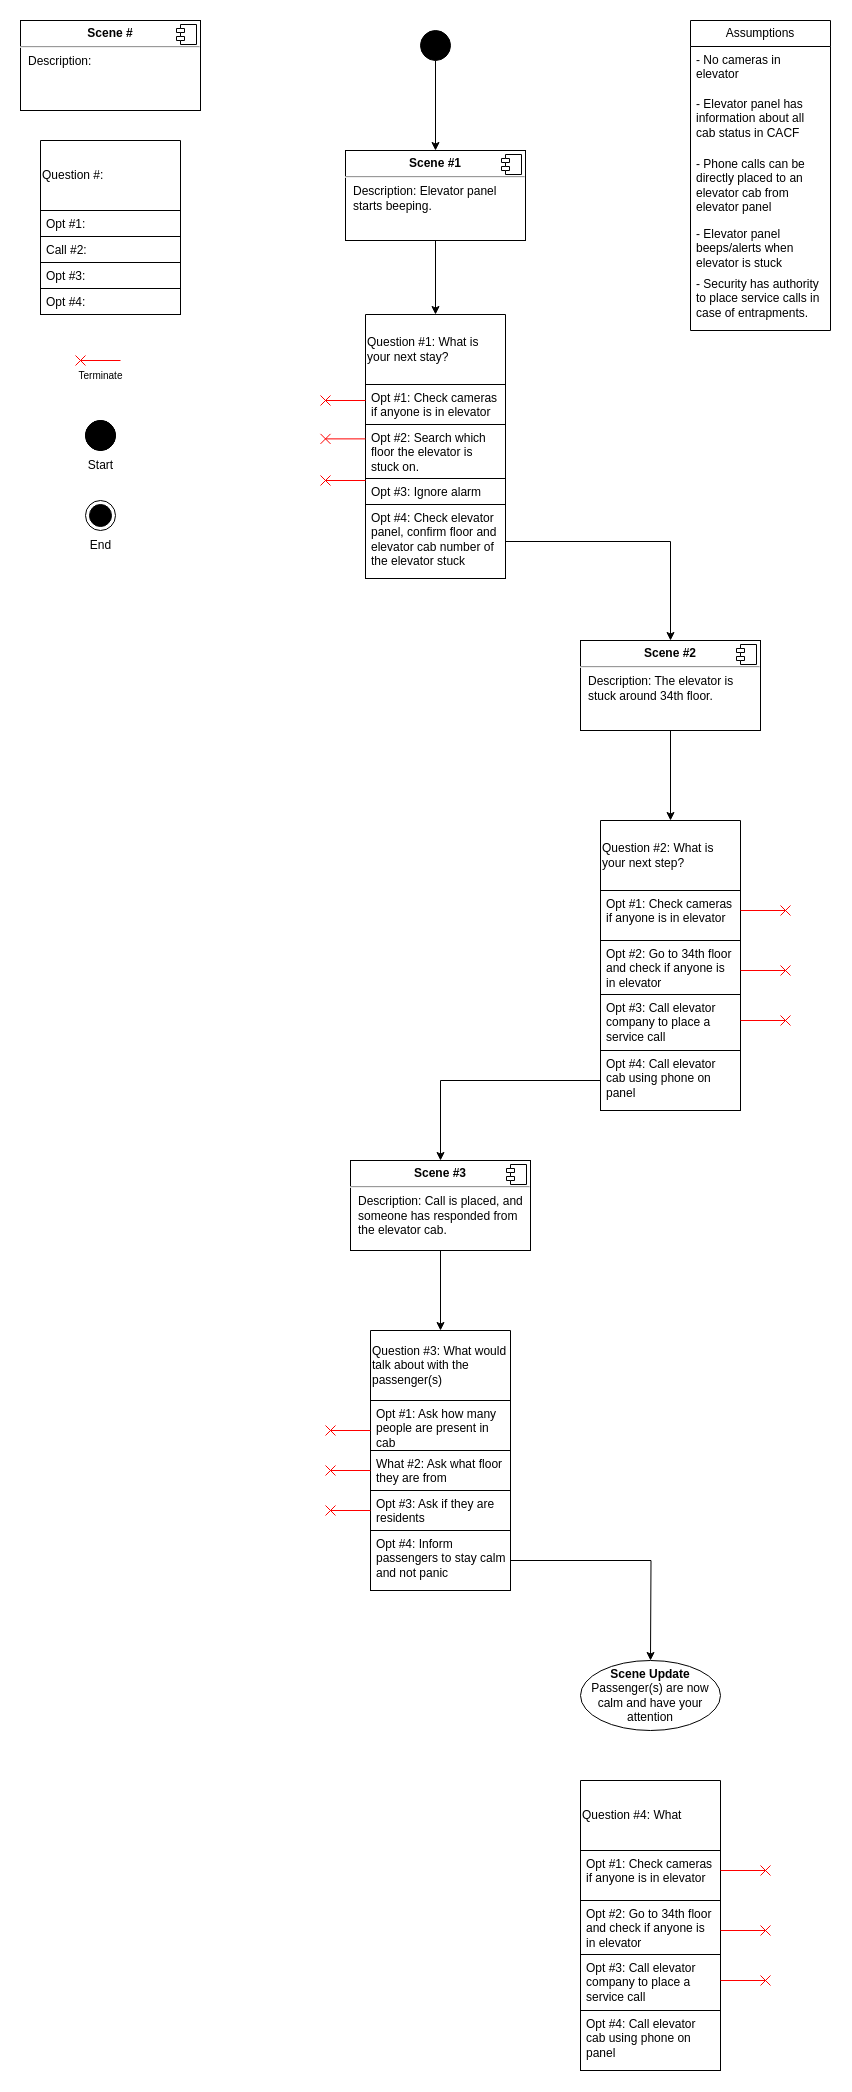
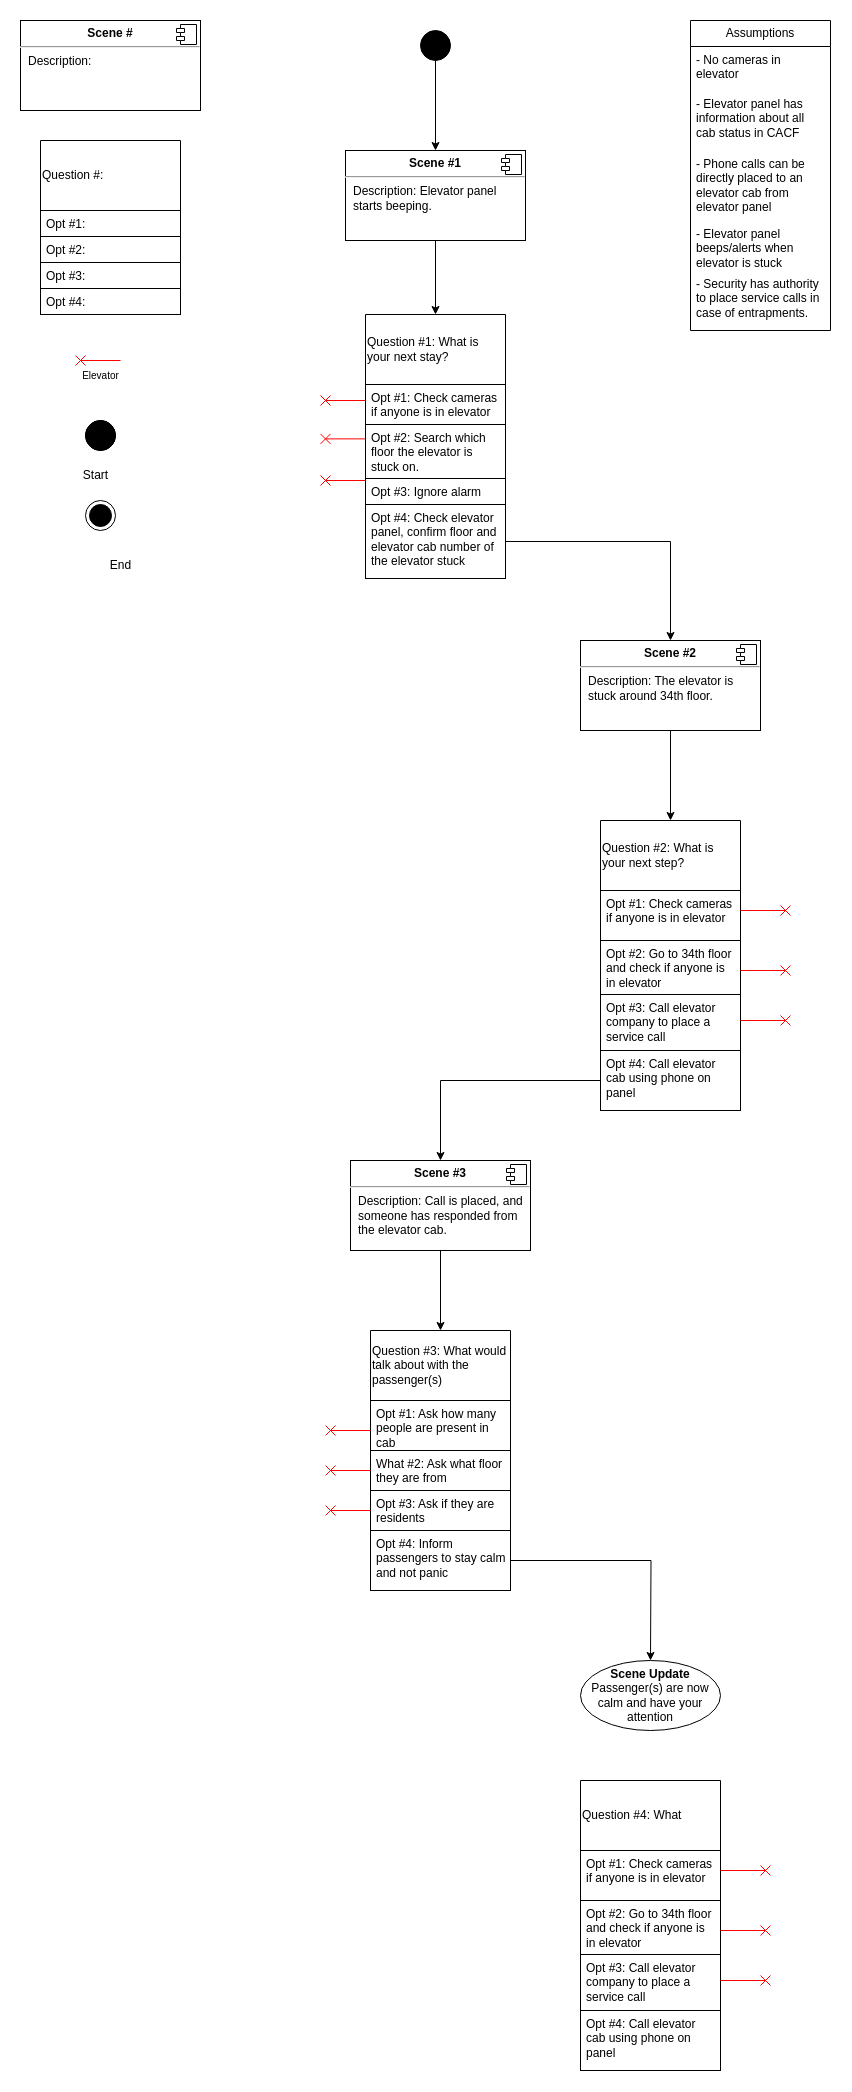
- <mxCell id="6" value="Call #2:" style="text;strokeColor=default;fillColor=none;align=left;verticalAlign=top;spacingLeft=4;spacingRight=4;overflow=hidden;rotatable=0;points=[[0,0.5],[1,0.5]];portConstraint=eastwest;whiteSpace=wrap;html=1;" vertex="1" parent="4"><mxGeometry y="96" width="140" height="26" as="geometry" /></mxCell>
+ <mxCell id="6" value="Opt #2:" style="text;strokeColor=default;fillColor=none;align=left;verticalAlign=top;spacingLeft=4;spacingRight=4;overflow=hidden;rotatable=0;points=[[0,0.5],[1,0.5]];portConstraint=eastwest;whiteSpace=wrap;html=1;" vertex="1" parent="4"><mxGeometry y="96" width="140" height="26" as="geometry" /></mxCell>
- <mxCell id="10" value="&lt;font style=&quot;font-size: 10px;&quot;&gt;Terminate&lt;/font&gt;" style="text;html=1;align=center;verticalAlign=middle;resizable=0;points=[];autosize=1;strokeColor=none;fillColor=none;" vertex="1" parent="1"><mxGeometry x="65" y="360" width="70" height="30" as="geometry" /></mxCell>
+ <mxCell id="10" value="&lt;font style=&quot;font-size: 10px;&quot;&gt;Elevator&lt;/font&gt;" style="text;html=1;align=center;verticalAlign=middle;resizable=0;points=[];autosize=1;strokeColor=none;fillColor=none;" vertex="1" parent="1"><mxGeometry x="65" y="360" width="70" height="30" as="geometry" /></mxCell>
- <mxCell id="13" value="Start" style="text;html=1;align=center;verticalAlign=middle;resizable=0;points=[];autosize=1;strokeColor=none;fillColor=none;" vertex="1" parent="1"><mxGeometry x="75" y="450" width="50" height="30" as="geometry" /></mxCell>
+ <mxCell id="13" value="Start" style="text;html=1;align=center;verticalAlign=middle;resizable=0;points=[];autosize=1;strokeColor=none;fillColor=none;" vertex="1" parent="1"><mxGeometry x="70" y="460" width="50" height="30" as="geometry" /></mxCell>
- <mxCell id="14" value="End" style="text;html=1;align=center;verticalAlign=middle;resizable=0;points=[];autosize=1;strokeColor=none;fillColor=none;" vertex="1" parent="1"><mxGeometry x="80" y="530" width="40" height="30" as="geometry" /></mxCell>
+ <mxCell id="14" value="End" style="text;html=1;align=center;verticalAlign=middle;resizable=0;points=[];autosize=1;strokeColor=none;fillColor=none;" vertex="1" parent="1"><mxGeometry x="100" y="550" width="40" height="30" as="geometry" /></mxCell>
